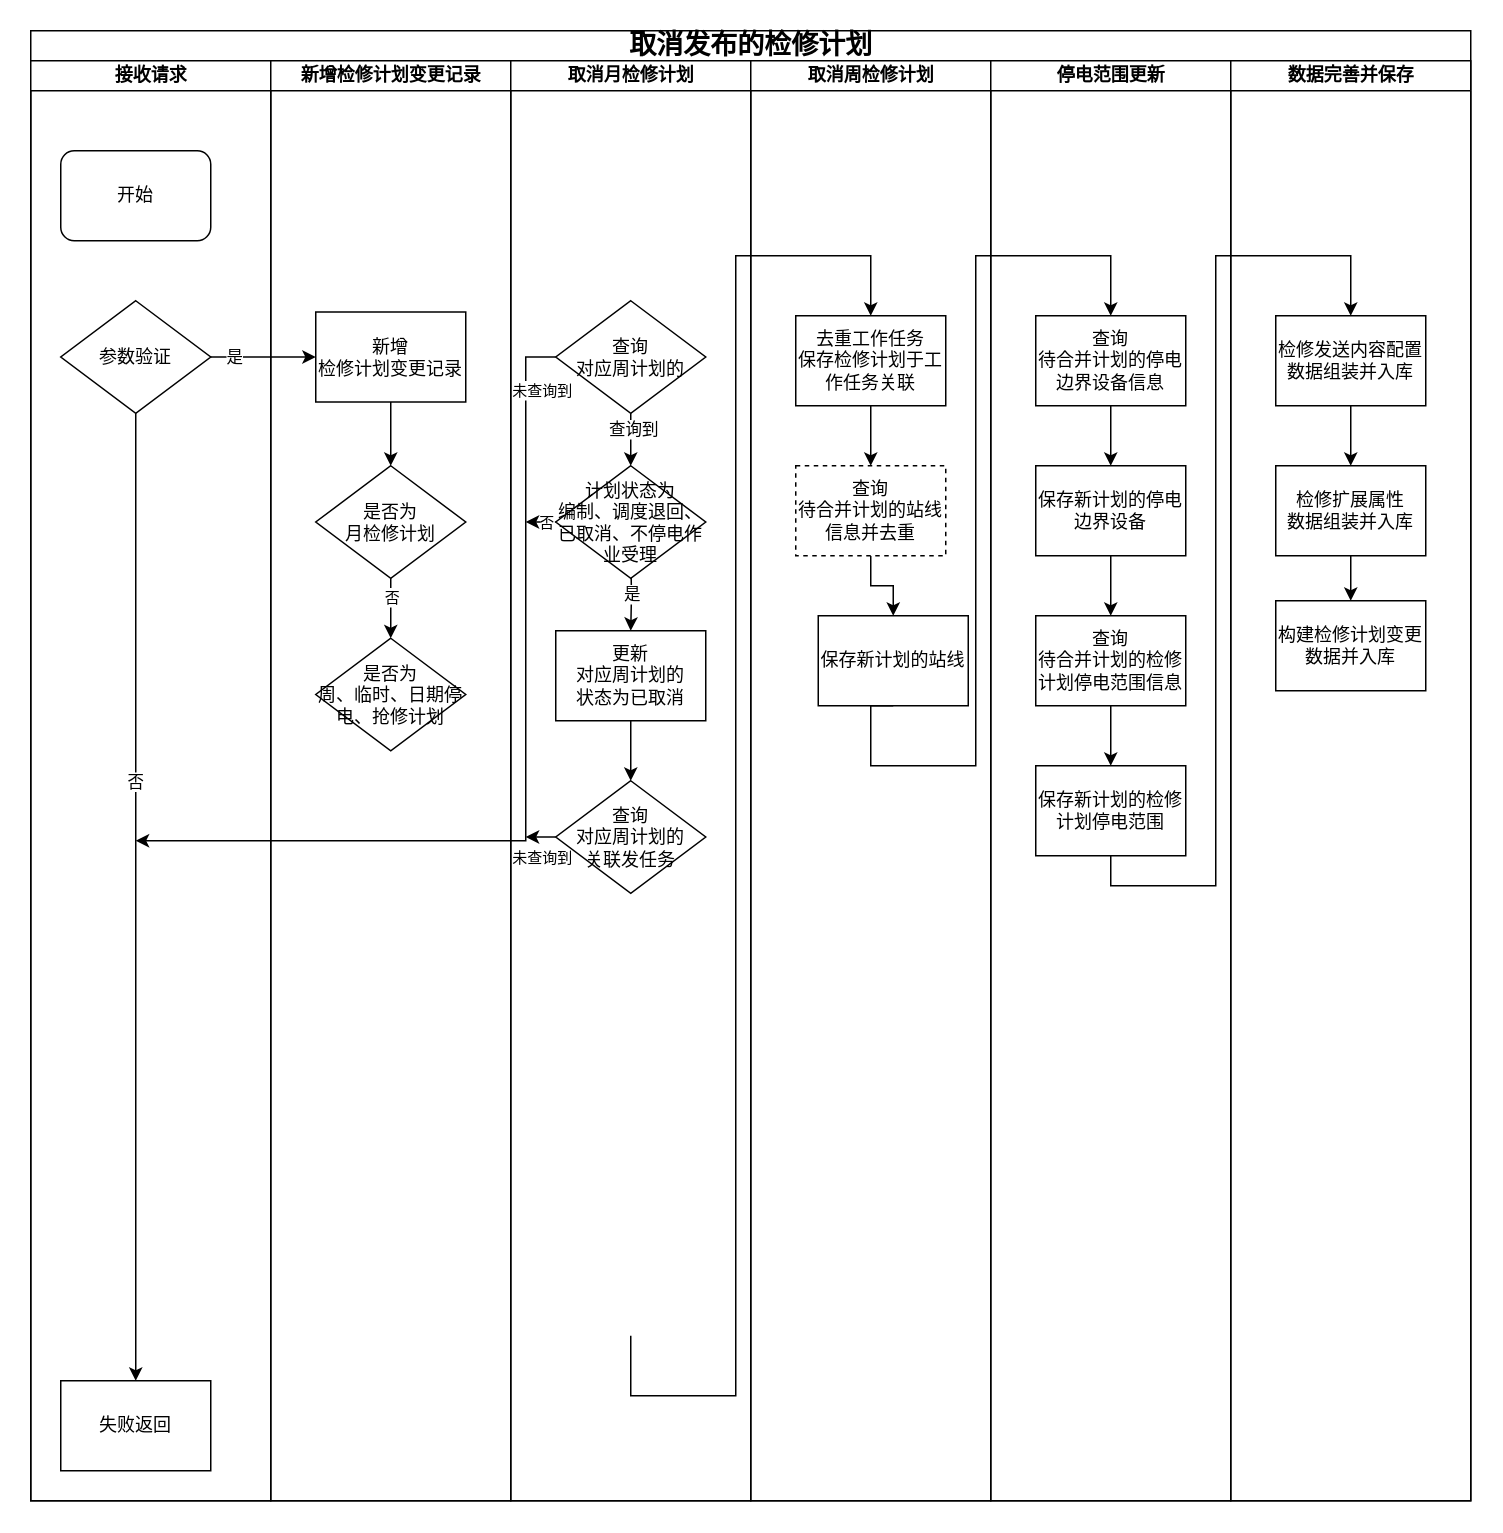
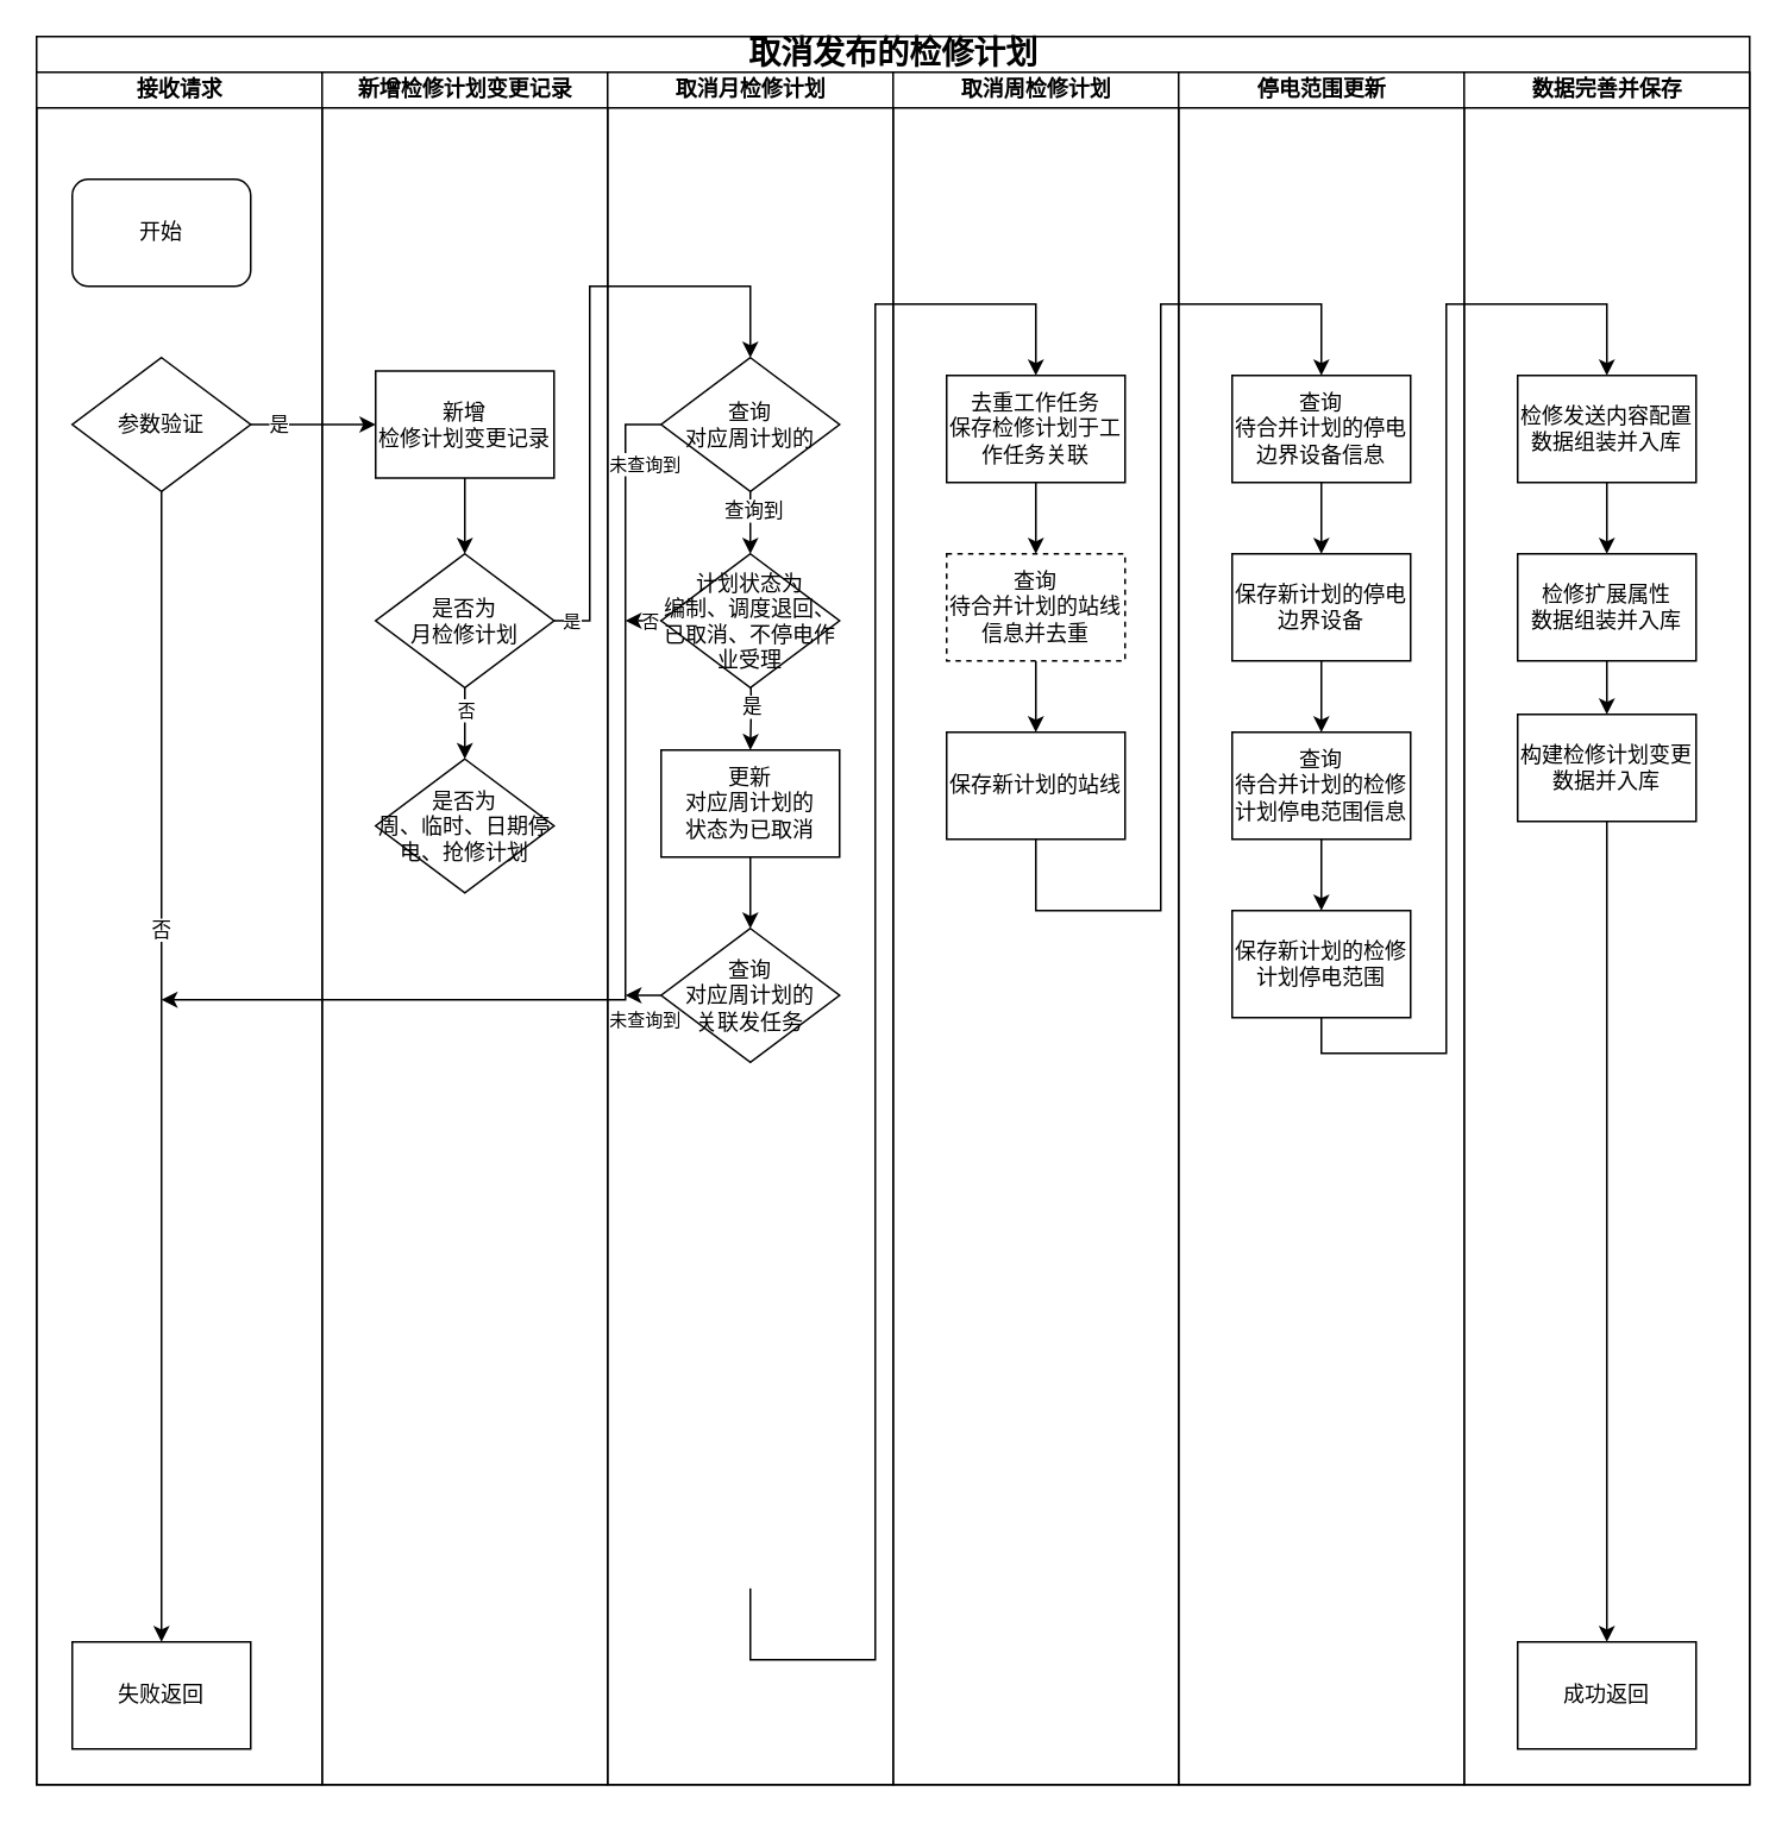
+ <mxCell id="59" style="edgeStyle=orthogonalEdgeStyle;rounded=0;orthogonalLoop=1;jettySize=auto;html=1;exitX=1;exitY=0.5;exitDx=0;exitDy=0;entryX=0.5;entryY=0;entryDx=0;entryDy=0;" edge="1" parent="2" source="12" target="23"><mxGeometry relative="1" as="geometry"><Array as="points"><mxPoint x="310" y="328" /><mxPoint x="310" y="140" /><mxPoint x="400" y="140" /></Array></mxGeometry></mxCell>
+ <mxCell id="60" value="&lt;font style=&quot;font-size: 10px;&quot;&gt;是&lt;/font&gt;" style="edgeLabel;html=1;align=center;verticalAlign=middle;resizable=0;points=[];" vertex="1" connectable="0" parent="59"><mxGeometry x="-0.947" relative="1" as="geometry"><mxPoint as="offset" /></mxGeometry></mxCell>
- <mxCell id="35" value="&lt;span style=&quot;font-size: 12px;&quot;&gt;保存新计划的站线&lt;/span&gt;" style="whiteSpace=wrap;html=1;fontSize=8;fontFamily=Verdana;rounded=0;shadow=0;labelBackgroundColor=none;strokeWidth=1;" vertex="1" parent="32"><mxGeometry x="45" y="370" width="100" height="60" as="geometry" /></mxCell>
+ <mxCell id="35" value="&lt;span style=&quot;font-size: 12px;&quot;&gt;保存新计划的站线&lt;/span&gt;" style="whiteSpace=wrap;html=1;fontSize=8;fontFamily=Verdana;rounded=0;shadow=0;labelBackgroundColor=none;strokeWidth=1;" vertex="1" parent="32"><mxGeometry x="30" y="370" width="100" height="60" as="geometry" /></mxCell>
+ <mxCell id="54" style="edgeStyle=orthogonalEdgeStyle;rounded=0;orthogonalLoop=1;jettySize=auto;html=1;exitX=0.5;exitY=1;exitDx=0;exitDy=0;entryX=0.5;entryY=0;entryDx=0;entryDy=0;" edge="1" parent="48" source="53" target="55"><mxGeometry relative="1" as="geometry"><mxPoint x="80" y="800" as="targetPoint" /><mxPoint x="80" y="690" as="sourcePoint" /></mxGeometry></mxCell>
+ <mxCell id="55" value="&lt;span style=&quot;font-size: 12px;&quot;&gt;成功返回&lt;/span&gt;" style="whiteSpace=wrap;html=1;fontSize=8;fontFamily=Verdana;rounded=0;shadow=0;labelBackgroundColor=none;strokeWidth=1;" vertex="1" parent="48"><mxGeometry x="30" y="880" width="100" height="60" as="geometry" /></mxCell>
